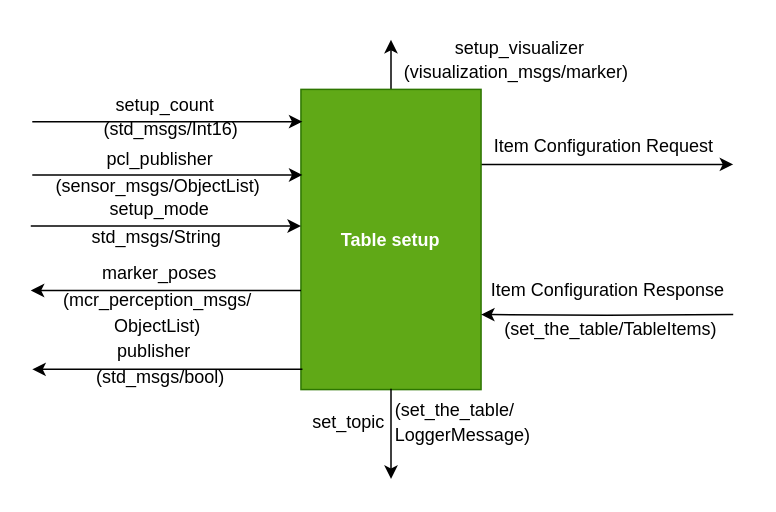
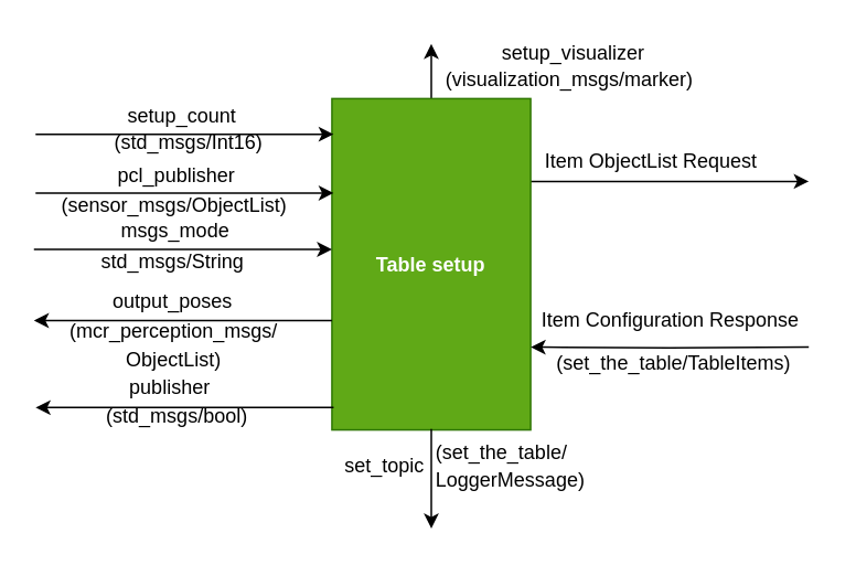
- <mxCell id="26" value="&lt;font style=&quot;font-size: 12px&quot;&gt;Item Configuration Request&lt;/font&gt;" style="text;html=1;resizable=0;points=[];autosize=1;align=left;verticalAlign=top;spacingTop=-4;fontSize=14;" parent="1" vertex="1"><mxGeometry x="327" y="85" width="160" height="20" as="geometry" /></mxCell>
+ <mxCell id="26" value="&lt;font style=&quot;font-size: 12px&quot;&gt;Item ObjectList Request&lt;/font&gt;" style="text;html=1;resizable=0;points=[];autosize=1;align=left;verticalAlign=top;spacingTop=-4;fontSize=14;" parent="1" vertex="1"><mxGeometry x="327" y="85" width="160" height="20" as="geometry" /></mxCell>
- <mxCell id="2" value="&lt;font style=&quot;font-size: 12px&quot;&gt;setup_mode&lt;/font&gt;" style="text;html=1;resizable=0;points=[];autosize=1;align=left;verticalAlign=top;spacingTop=-4;fontSize=14;" parent="1" vertex="1"><mxGeometry x="70.5" y="126.5" width="80" height="20" as="geometry" /></mxCell>
+ <mxCell id="2" value="&lt;font style=&quot;font-size: 12px&quot;&gt;msgs_mode&lt;/font&gt;" style="text;html=1;resizable=0;points=[];autosize=1;align=left;verticalAlign=top;spacingTop=-4;fontSize=14;" parent="1" vertex="1"><mxGeometry x="70.5" y="126.5" width="80" height="20" as="geometry" /></mxCell>
- <mxCell id="11" value="&lt;font style=&quot;font-size: 12px&quot;&gt;marker_poses&lt;/font&gt;" style="text;html=1;resizable=0;points=[];autosize=1;align=left;verticalAlign=top;spacingTop=-4;fontSize=14;" parent="1" vertex="1"><mxGeometry x="65.5" y="170" width="90" height="20" as="geometry" /></mxCell>
+ <mxCell id="11" value="&lt;font style=&quot;font-size: 12px&quot;&gt;output_poses&lt;/font&gt;" style="text;html=1;resizable=0;points=[];autosize=1;align=left;verticalAlign=top;spacingTop=-4;fontSize=14;" parent="1" vertex="1"><mxGeometry x="65.5" y="170" width="90" height="20" as="geometry" /></mxCell>
